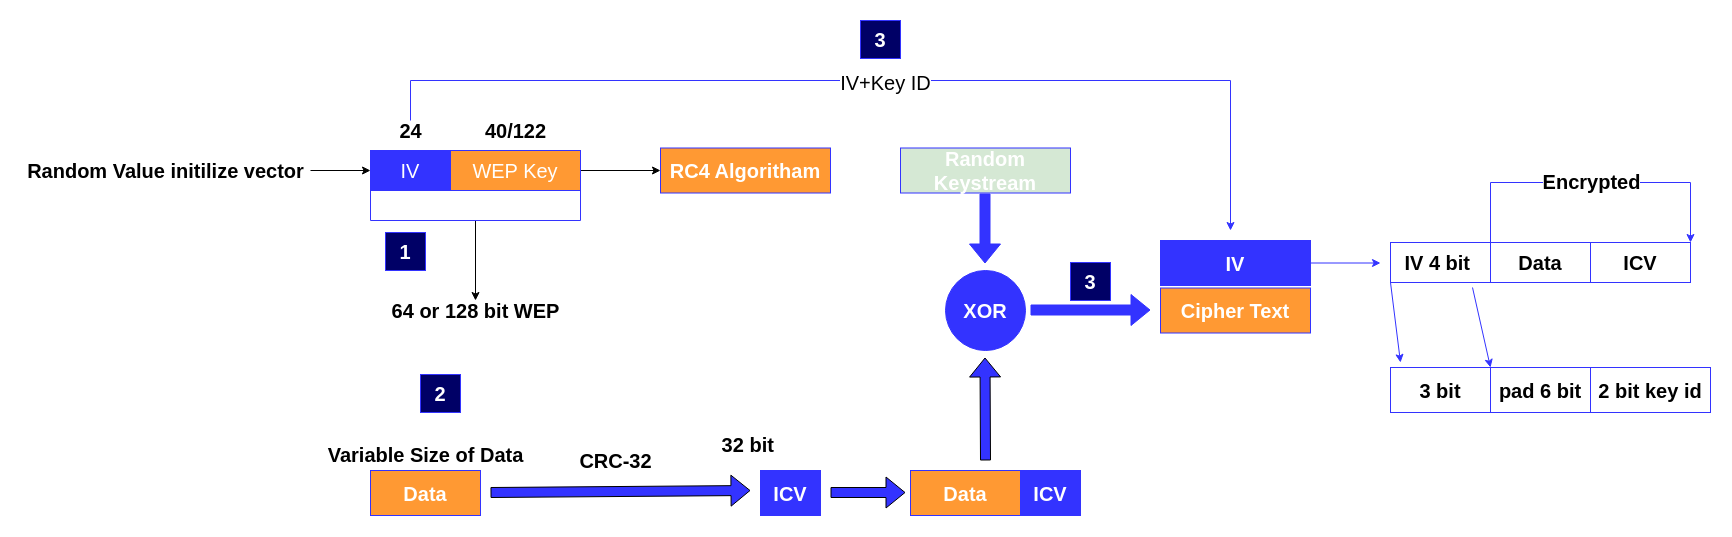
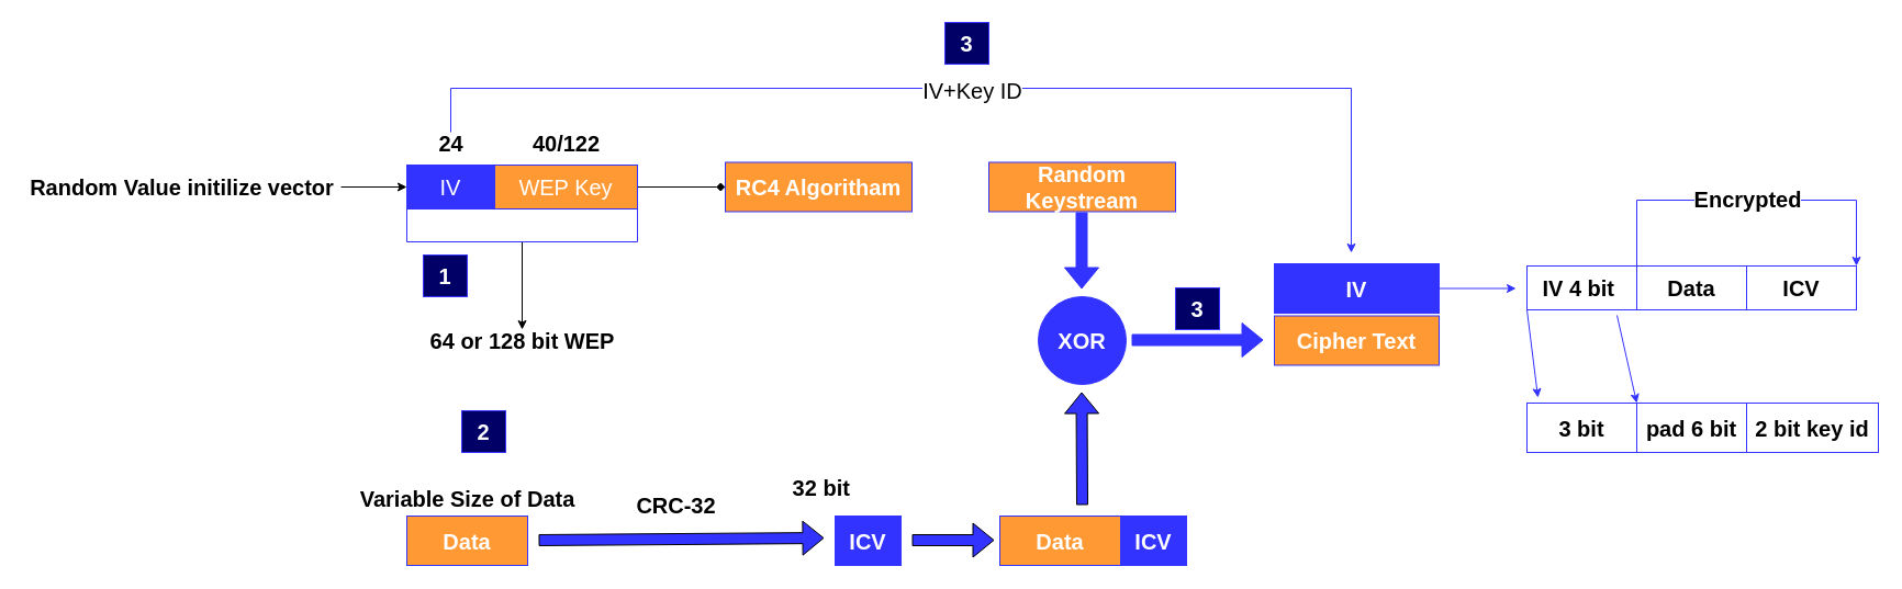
- <mxCell id="3" value="" style="edgeStyle=none;rounded=0;orthogonalLoop=1;jettySize=auto;html=1;" parent="1" source="4" target="14" edge="1"><mxGeometry relative="1" as="geometry" /></mxCell>
+ <mxCell id="3" value="" style="edgeStyle=none;rounded=0;orthogonalLoop=1;jettySize=auto;html=1;endArrow=diamond;" parent="1" source="4" target="14" edge="1"><mxGeometry relative="1" as="geometry" /></mxCell>
- <mxCell id="15" value="&lt;font color=&quot;#ffffff&quot;&gt;&lt;span style=&quot;font-size: 20px&quot;&gt;&lt;b&gt;Random Keystream&lt;/b&gt;&lt;/span&gt;&lt;/font&gt;" style="rounded=0;whiteSpace=wrap;html=1;strokeColor=#3333FF;fillColor=#d5e8d4;" parent="1" vertex="1"><mxGeometry x="900" y="147.5" width="170" height="45" as="geometry" /></mxCell>
+ <mxCell id="15" value="&lt;font color=&quot;#ffffff&quot;&gt;&lt;span style=&quot;font-size: 20px&quot;&gt;&lt;b&gt;Random Keystream&lt;/b&gt;&lt;/span&gt;&lt;/font&gt;" style="rounded=0;whiteSpace=wrap;html=1;strokeColor=#3333FF;fillColor=#FF9933;" parent="1" vertex="1"><mxGeometry x="900" y="147.5" width="170" height="45" as="geometry" /></mxCell>
